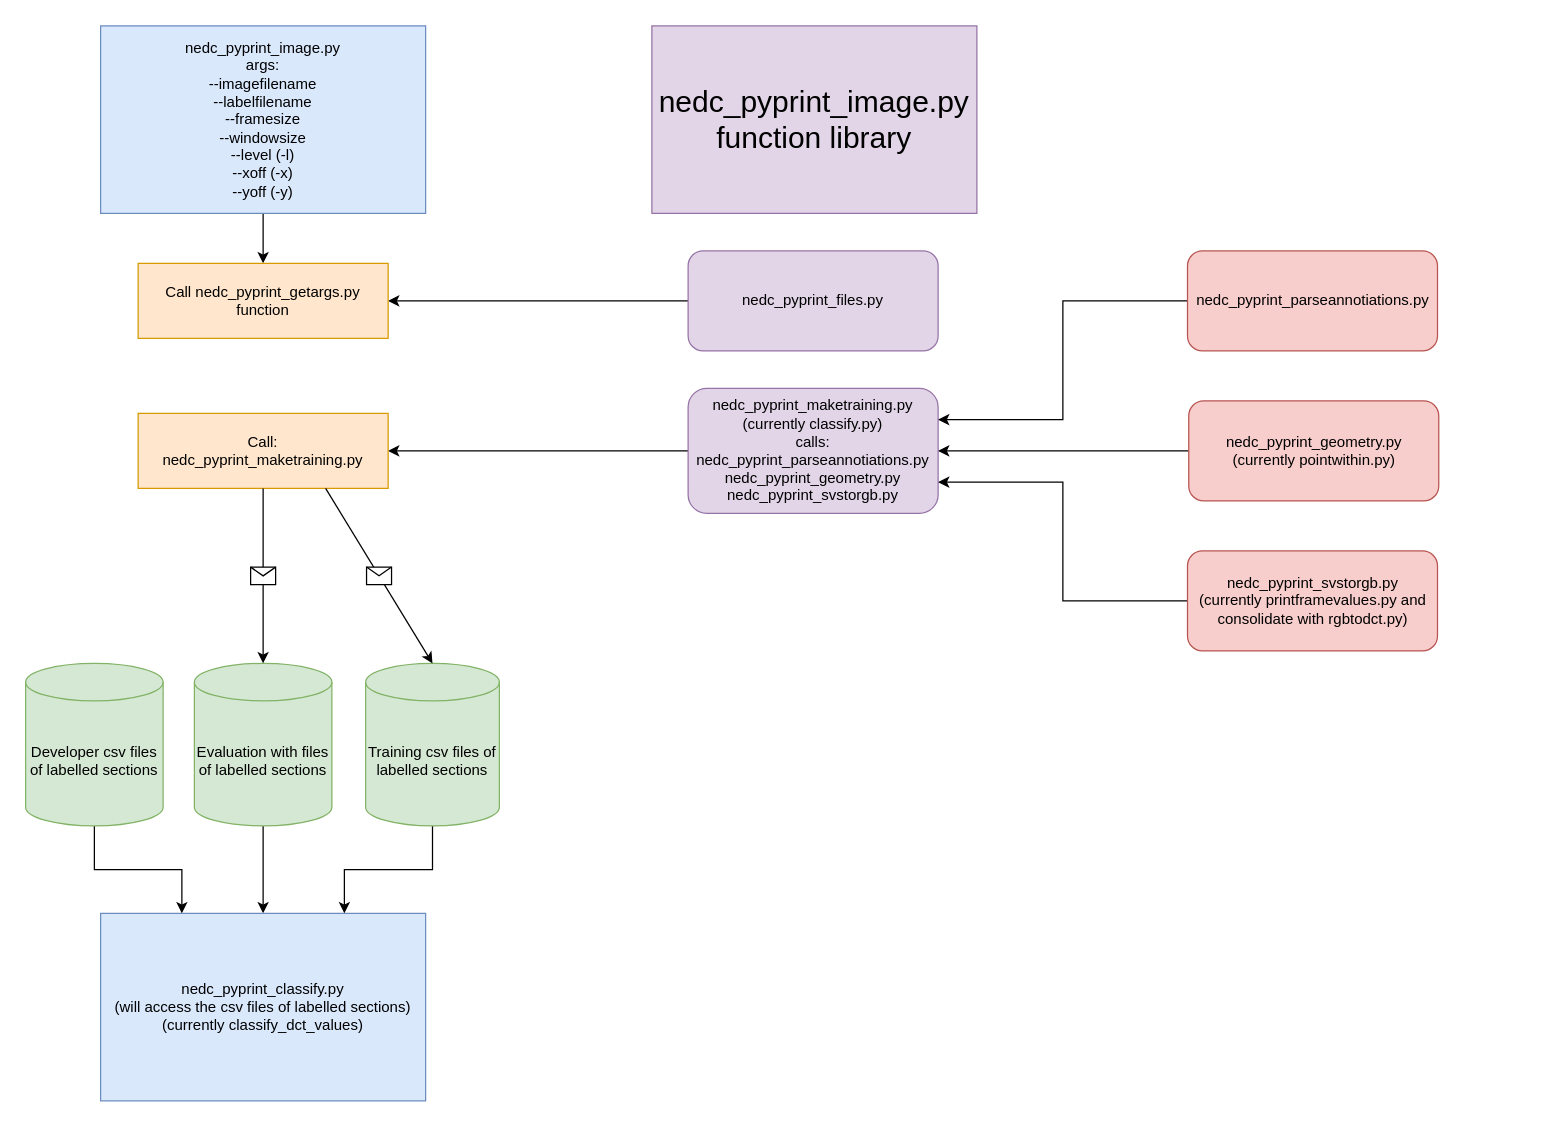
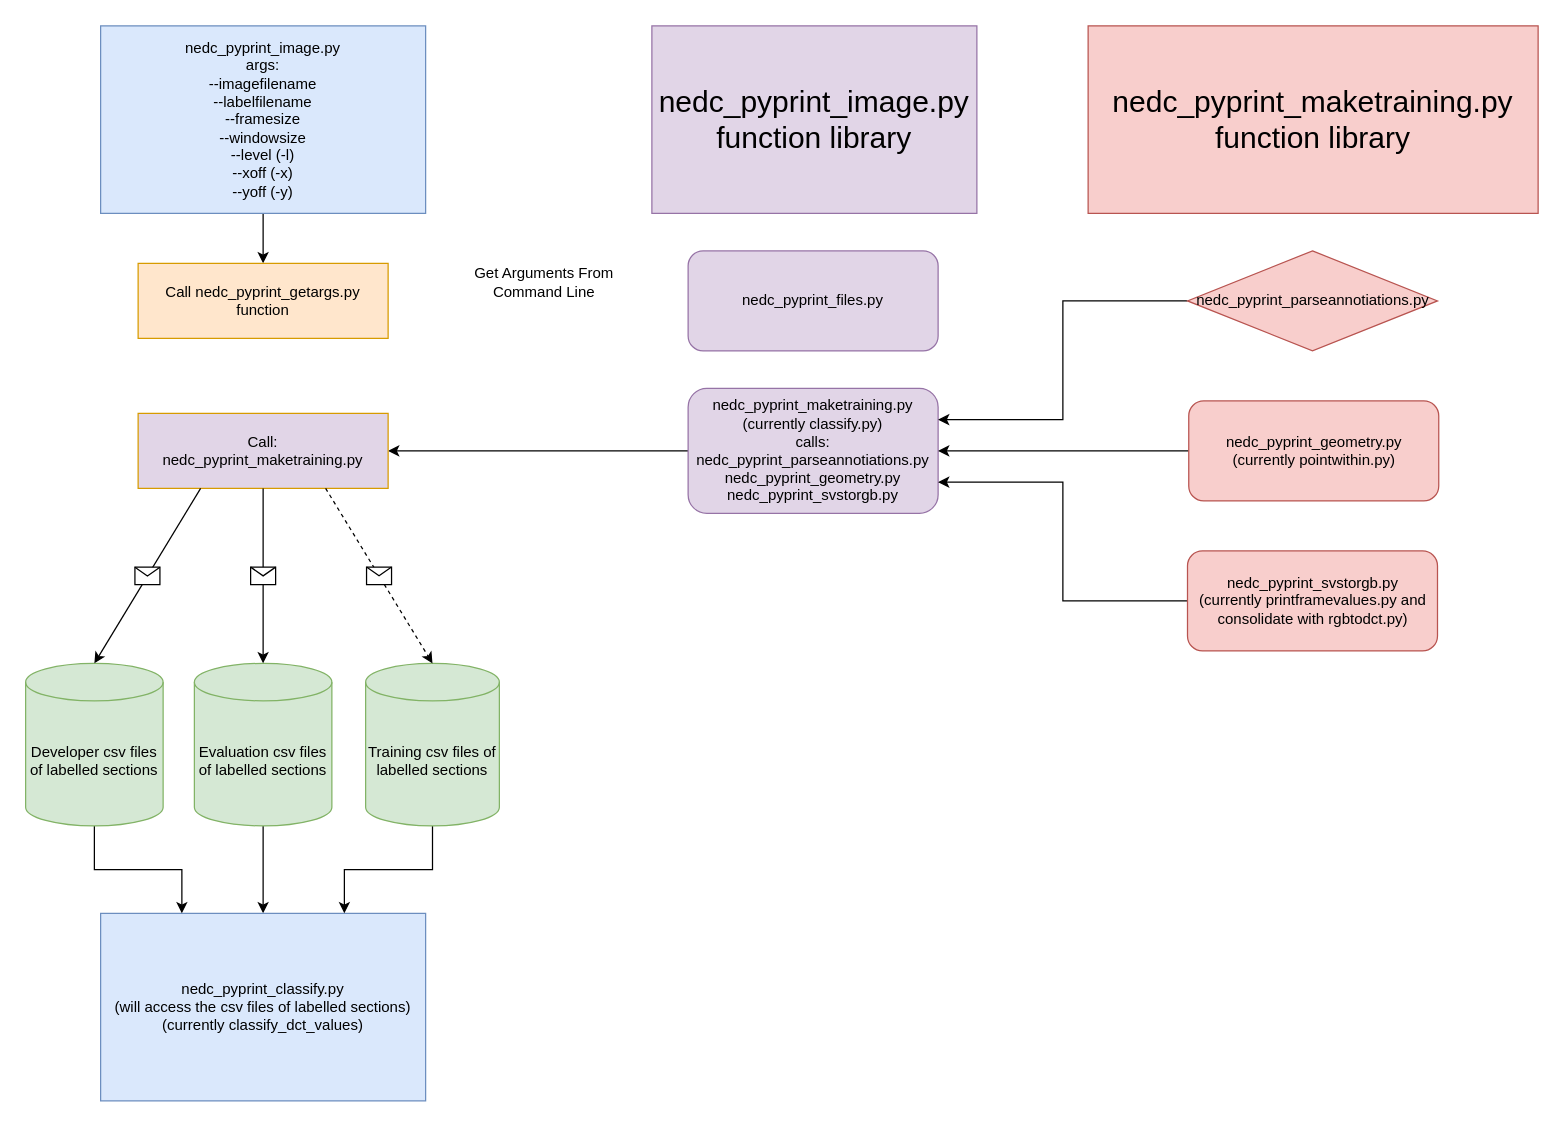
+ <mxCell id="22" value="&lt;font style=&quot;font-size: 24px;&quot;&gt;nedc_pyprint_maketraining.py&lt;/font&gt;&lt;div&gt;&lt;font style=&quot;font-size: 24px;&quot;&gt;function library&lt;/font&gt;&lt;/div&gt;" style="rounded=0;whiteSpace=wrap;html=1;fillColor=#f8cecc;strokeColor=#b85450;" vertex="1" parent="1"><mxGeometry x="870" y="20" width="360" height="150" as="geometry" /></mxCell>
+ <mxCell id="7" value="Get Arguments From Command Line" style="text;html=1;align=center;verticalAlign=middle;whiteSpace=wrap;rounded=0;" parent="1" vertex="1"><mxGeometry x="360" y="210" width="150" height="30" as="geometry" /></mxCell>
- <mxCell id="5" style="edgeStyle=orthogonalEdgeStyle;rounded=0;orthogonalLoop=1;jettySize=auto;html=1;exitX=0;exitY=0.5;exitDx=0;exitDy=0;" parent="1" source="6" target="8" edge="1"><mxGeometry relative="1" as="geometry"><mxPoint x="310" y="240" as="targetPoint" /></mxGeometry></mxCell>
- <mxCell id="13" value="nedc_pyprint_parseannotiations.py" style="rounded=1;whiteSpace=wrap;html=1;fillColor=#f8cecc;strokeColor=#b85450;" parent="1" vertex="1"><mxGeometry x="949.5" y="200" width="200" height="80" as="geometry" /></mxCell>
+ <mxCell id="13" value="nedc_pyprint_parseannotiations.py" style="rhombus;whiteSpace=wrap;html=1;fillColor=#f8cecc;strokeColor=#b85450;" parent="1" vertex="1"><mxGeometry x="949.5" y="200" width="200" height="80" as="geometry" /></mxCell>
- <mxCell id="11" value="Call:&lt;div&gt;nedc_pyprint_maketraining.py&lt;/div&gt;" style="rounded=0;whiteSpace=wrap;html=1;fillColor=#ffe6cc;strokeColor=#d79b00;" parent="1" vertex="1"><mxGeometry x="110" y="330" width="200" height="60" as="geometry" /></mxCell>
+ <mxCell id="11" value="Call:&lt;div&gt;nedc_pyprint_maketraining.py&lt;/div&gt;" style="rounded=0;whiteSpace=wrap;html=1;fillColor=#e1d5e7;strokeColor=#d79b00;" parent="1" vertex="1"><mxGeometry x="110" y="330" width="200" height="60" as="geometry" /></mxCell>
- <mxCell id="30" value="" style="endArrow=classic;html=1;rounded=0;exitX=0.75;exitY=1;exitDx=0;exitDy=0;entryX=0.5;entryY=0;entryDx=0;entryDy=0;entryPerimeter=0;" edge="1" parent="1" source="11" target="27"><mxGeometry relative="1" as="geometry"><mxPoint x="220" y="400" as="sourcePoint" /><mxPoint x="220" y="540" as="targetPoint" /></mxGeometry></mxCell>
+ <mxCell id="30" value="" style="endArrow=classic;html=1;rounded=0;exitX=0.75;exitY=1;exitDx=0;exitDy=0;entryX=0.5;entryY=0;entryDx=0;entryDy=0;entryPerimeter=0;dashed=1;" edge="1" parent="1" source="11" target="27"><mxGeometry relative="1" as="geometry"><mxPoint x="220" y="400" as="sourcePoint" /><mxPoint x="220" y="540" as="targetPoint" /></mxGeometry></mxCell>
+ <mxCell id="28" value="" style="endArrow=classic;html=1;rounded=0;exitX=0.25;exitY=1;exitDx=0;exitDy=0;entryX=0.5;entryY=0;entryDx=0;entryDy=0;entryPerimeter=0;" edge="1" parent="1" source="11" target="25"><mxGeometry relative="1" as="geometry"><mxPoint x="220" y="400" as="sourcePoint" /><mxPoint x="220" y="540" as="targetPoint" /></mxGeometry></mxCell>
+ <mxCell id="29" value="" style="shape=message;html=1;outlineConnect=0;" vertex="1" parent="28"><mxGeometry width="20" height="14" relative="1" as="geometry"><mxPoint x="-10" y="-7" as="offset" /></mxGeometry></mxCell>
- <mxCell id="19" value="Evaluation with files of labelled sections" style="shape=cylinder3;whiteSpace=wrap;html=1;boundedLbl=1;backgroundOutline=1;size=15;fillColor=#d5e8d4;strokeColor=#82b366;" parent="1" vertex="1"><mxGeometry x="155" y="530" width="110" height="130" as="geometry" /></mxCell>
+ <mxCell id="19" value="Evaluation csv files of labelled sections" style="shape=cylinder3;whiteSpace=wrap;html=1;boundedLbl=1;backgroundOutline=1;size=15;fillColor=#d5e8d4;strokeColor=#82b366;" parent="1" vertex="1"><mxGeometry x="155" y="530" width="110" height="130" as="geometry" /></mxCell>
